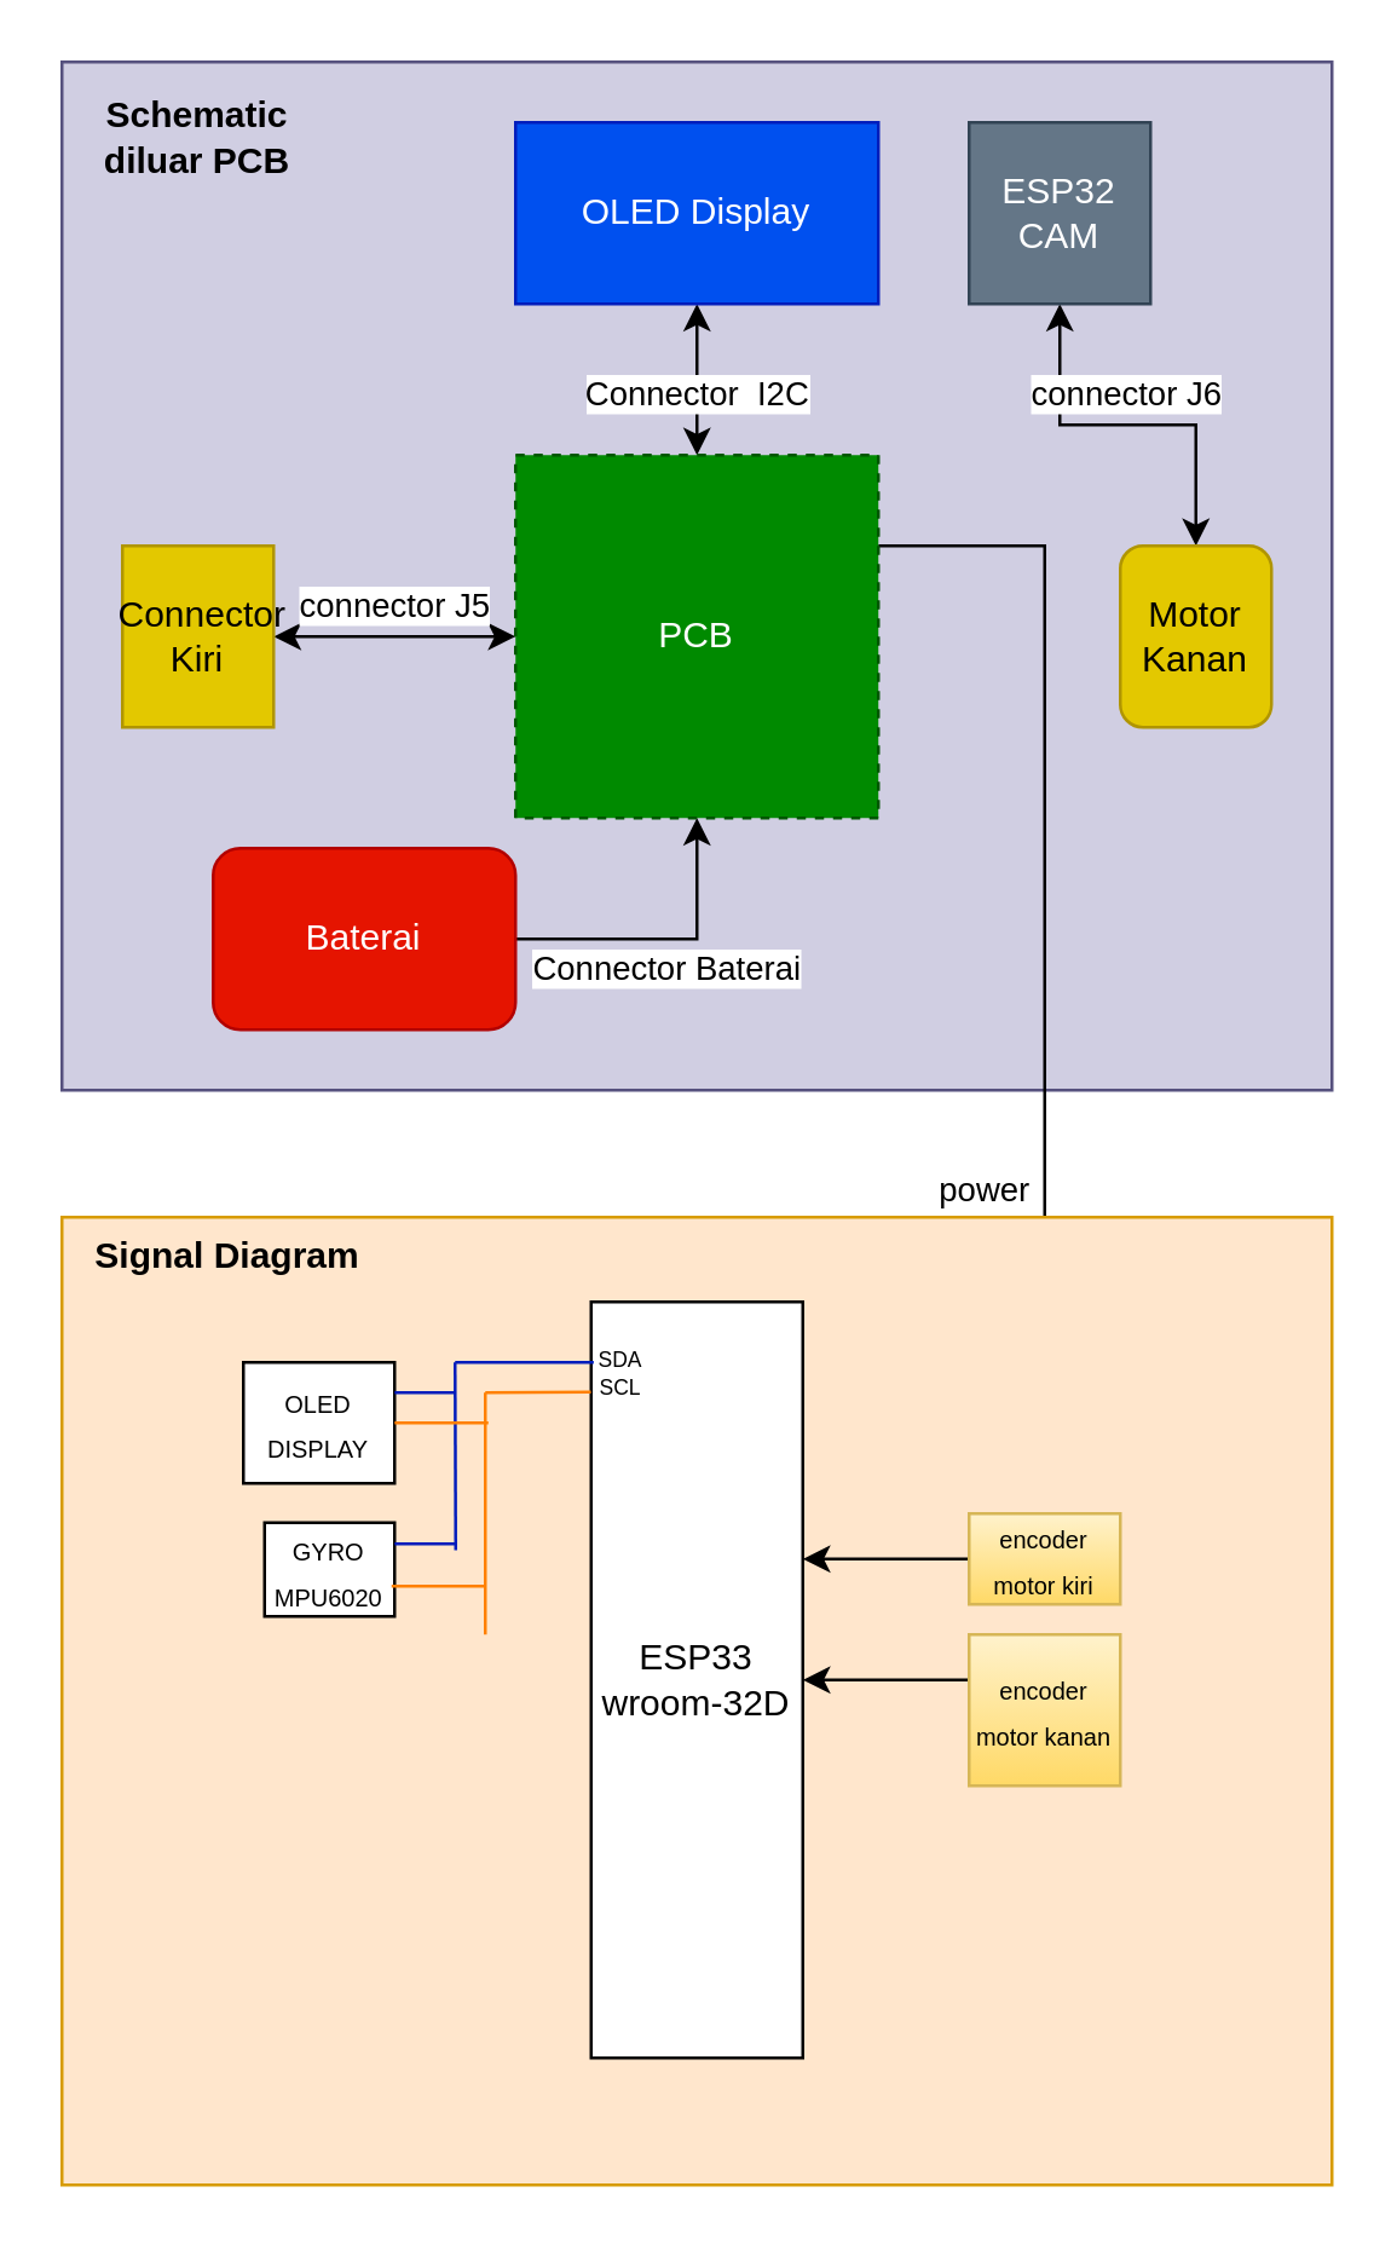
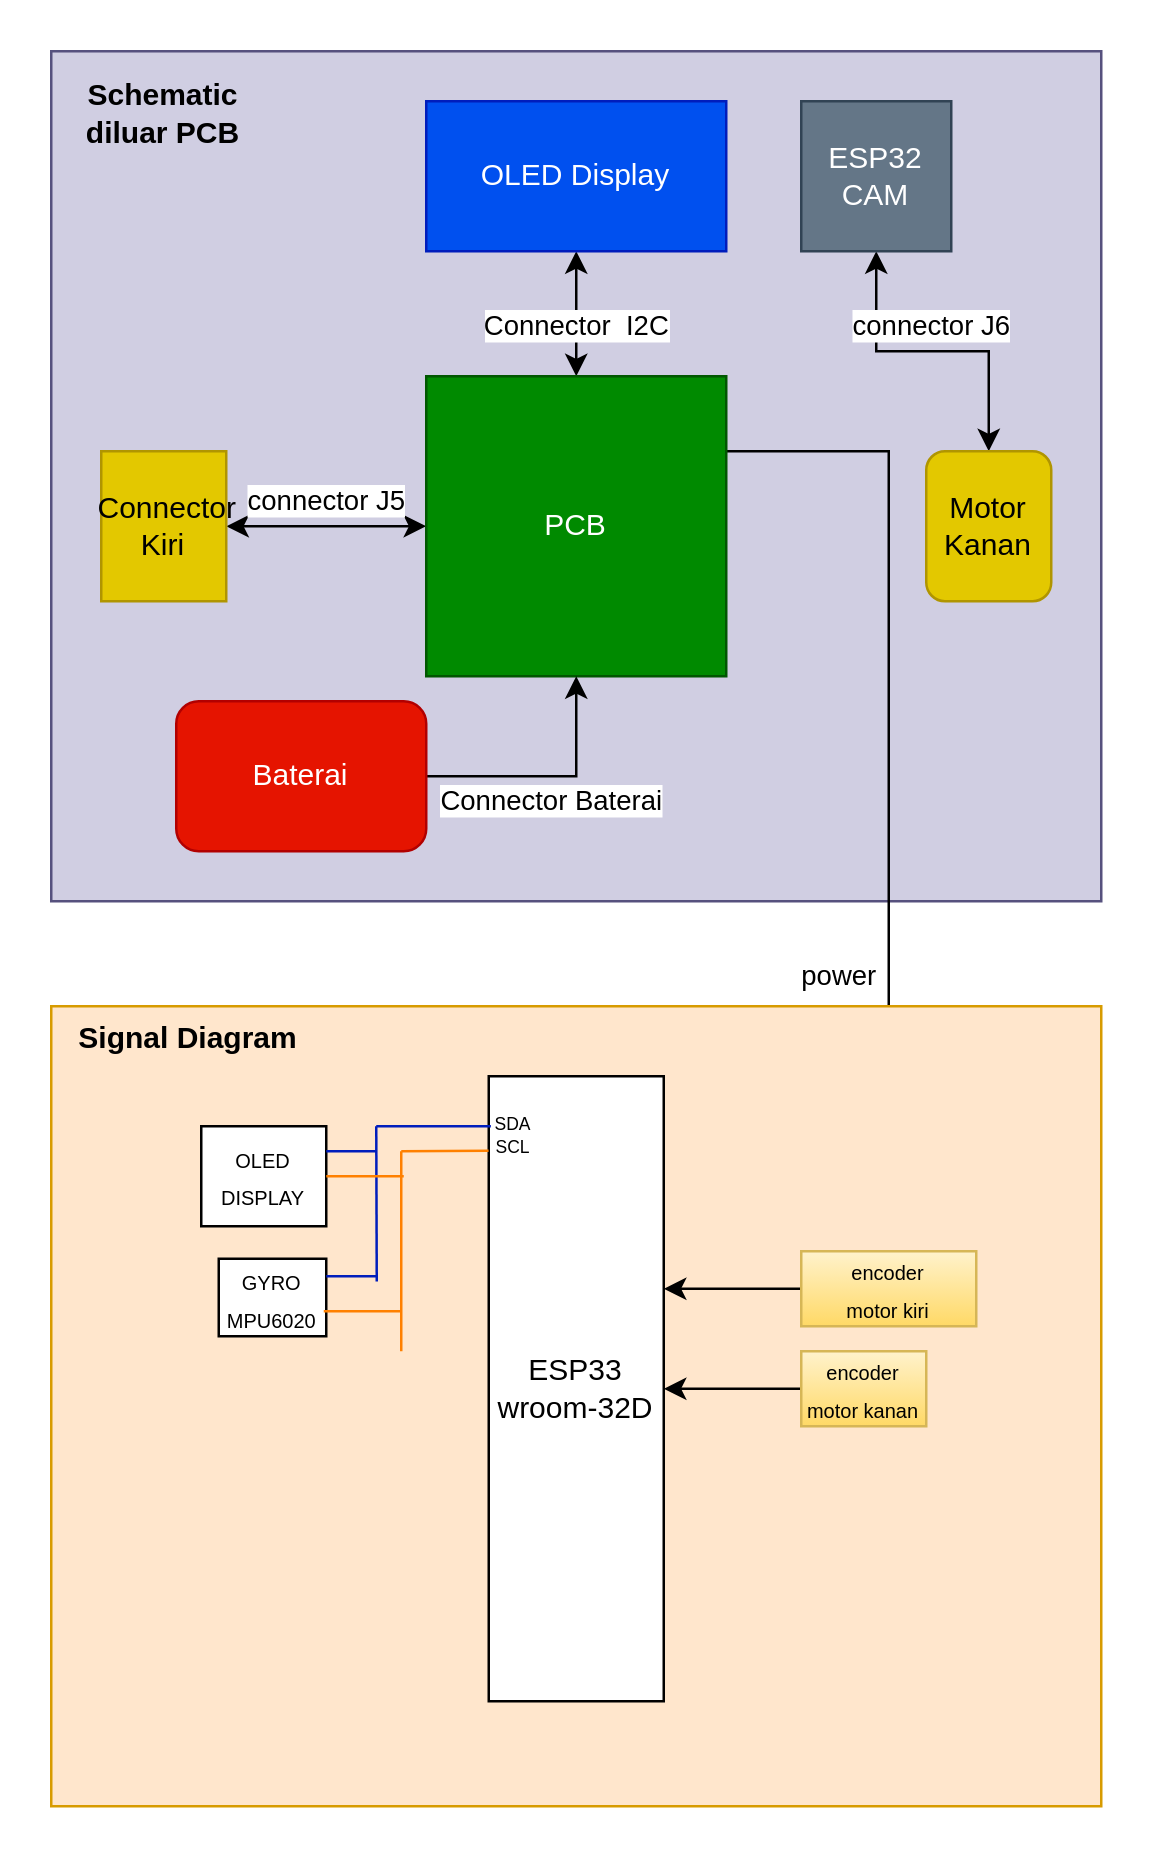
- <mxCell id="9" value="PCB" style="rounded=0;whiteSpace=wrap;html=1;fillColor=#008a00;fontColor=#ffffff;strokeColor=#005700;dashed=1;" vertex="1" parent="1"><mxGeometry x="170" y="150" width="120" height="120" as="geometry" /></mxCell>
+ <mxCell id="9" value="PCB" style="rounded=0;whiteSpace=wrap;html=1;fillColor=#008a00;fontColor=#ffffff;strokeColor=#005700;" vertex="1" parent="1"><mxGeometry x="170" y="150" width="120" height="120" as="geometry" /></mxCell>
- <mxCell id="20" value="&lt;font style=&quot;font-size: 8px;&quot;&gt;encoder&lt;br&gt;motor kiri&lt;/font&gt;" style="rounded=0;whiteSpace=wrap;html=1;fillColor=#fff2cc;gradientColor=#ffd966;strokeColor=#d6b656;" vertex="1" parent="1"><mxGeometry x="320" y="500" width="50" height="30" as="geometry" /></mxCell>
+ <mxCell id="20" value="&lt;font style=&quot;font-size: 8px;&quot;&gt;encoder&lt;br&gt;motor kiri&lt;/font&gt;" style="rounded=0;whiteSpace=wrap;html=1;fillColor=#fff2cc;gradientColor=#ffd966;strokeColor=#d6b656;" vertex="1" parent="1"><mxGeometry x="320" y="500" width="70" height="30" as="geometry" /></mxCell>
- <mxCell id="18" value="&lt;font style=&quot;font-size: 8px;&quot;&gt;encoder motor kanan&lt;/font&gt;" style="rounded=0;whiteSpace=wrap;html=1;fillColor=#fff2cc;gradientColor=#ffd966;strokeColor=#d6b656;" vertex="1" parent="1"><mxGeometry x="320" y="540" width="50" height="50" as="geometry" /></mxCell>
+ <mxCell id="18" value="&lt;font style=&quot;font-size: 8px;&quot;&gt;encoder motor kanan&lt;/font&gt;" style="rounded=0;whiteSpace=wrap;html=1;fillColor=#fff2cc;gradientColor=#ffd966;strokeColor=#d6b656;" vertex="1" parent="1"><mxGeometry x="320" y="540" width="50" height="30" as="geometry" /></mxCell>
